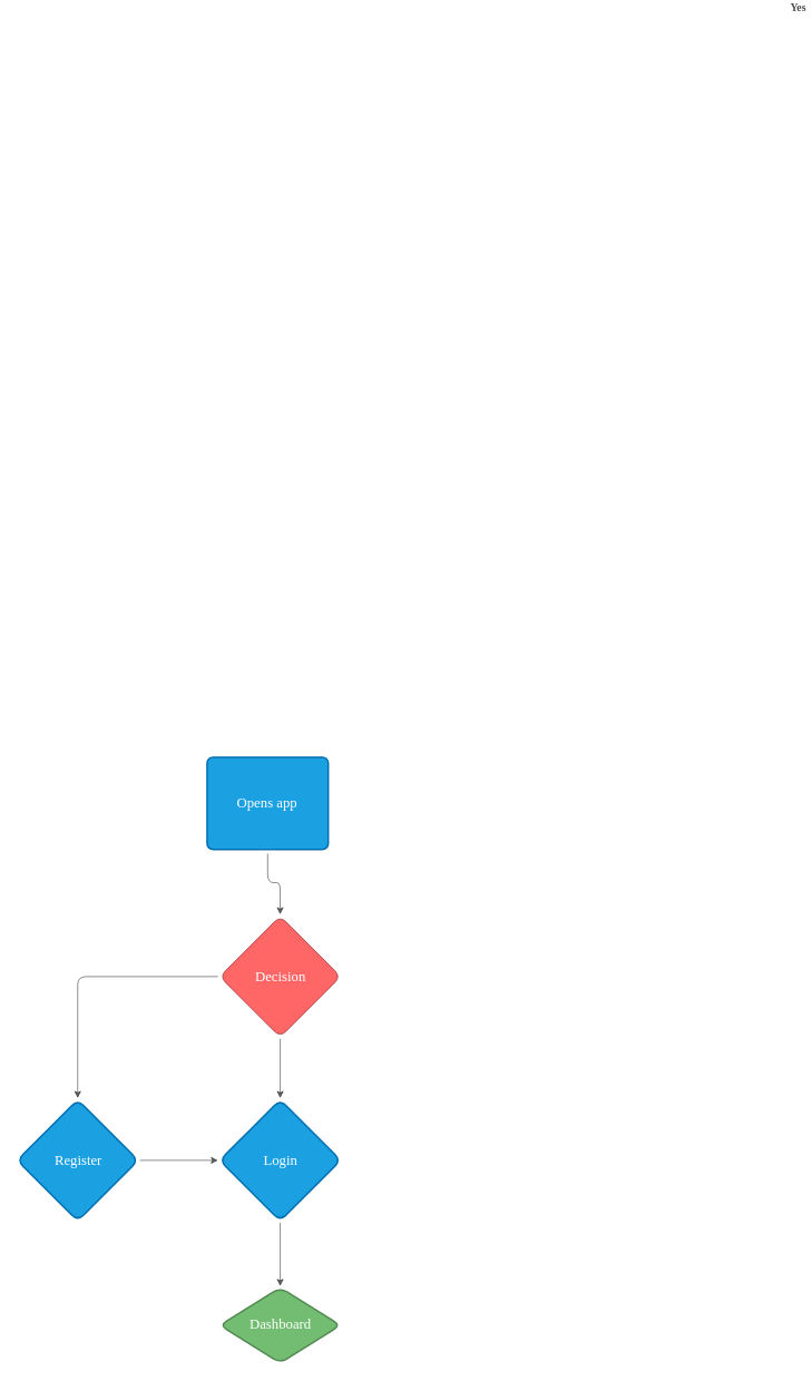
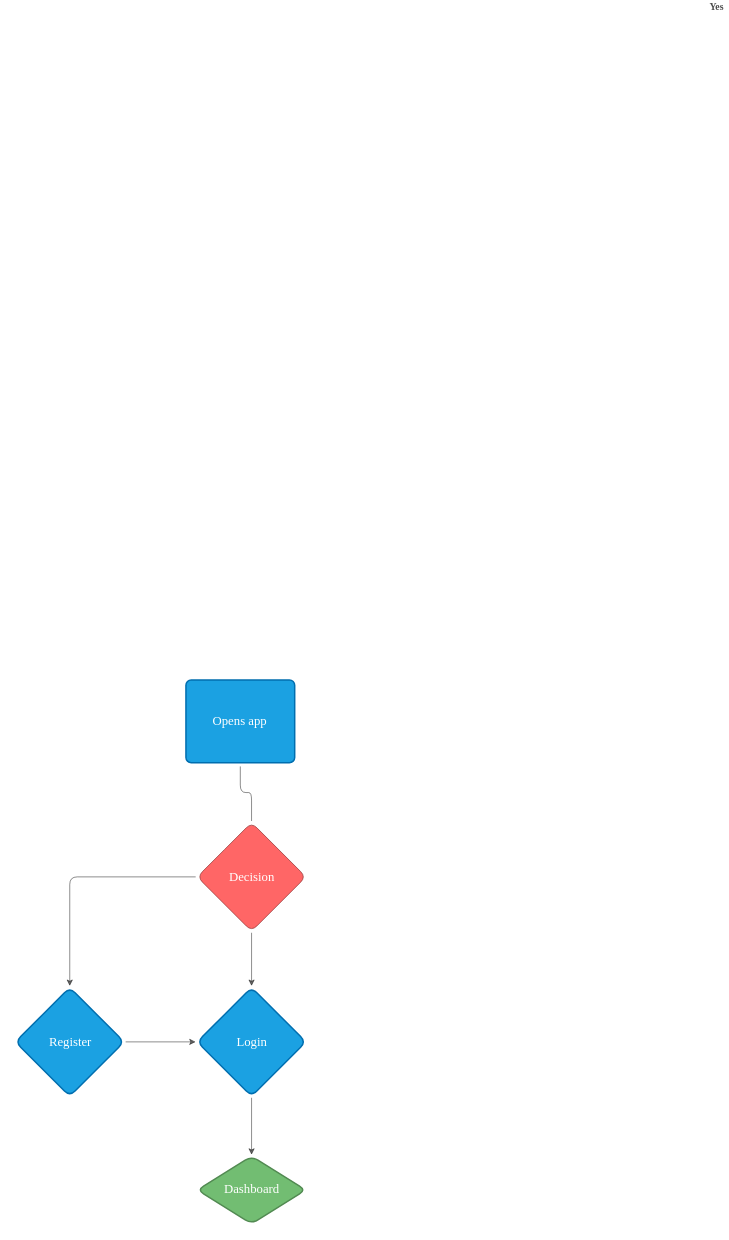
- <mxCell id="2" value="" style="edgeStyle=orthogonalEdgeStyle;rounded=1;orthogonalLoop=1;jettySize=auto;html=1;shadow=0;strokeColor=#000000;fontFamily=Raleway;fontSize=12;fontColor=#FFFFFF;opacity=60;" parent="1" source="3" target="6" edge="1"><mxGeometry relative="1" as="geometry" /></mxCell>
+ <mxCell id="2" value="" style="edgeStyle=orthogonalEdgeStyle;rounded=1;orthogonalLoop=1;jettySize=auto;html=1;shadow=0;strokeColor=#000000;fontFamily=Raleway;fontSize=12;fontColor=#FFFFFF;opacity=60;endArrow=none;" parent="1" source="3" target="6" edge="1"><mxGeometry relative="1" as="geometry" /></mxCell>
